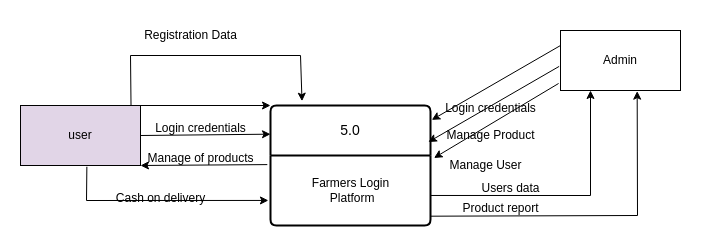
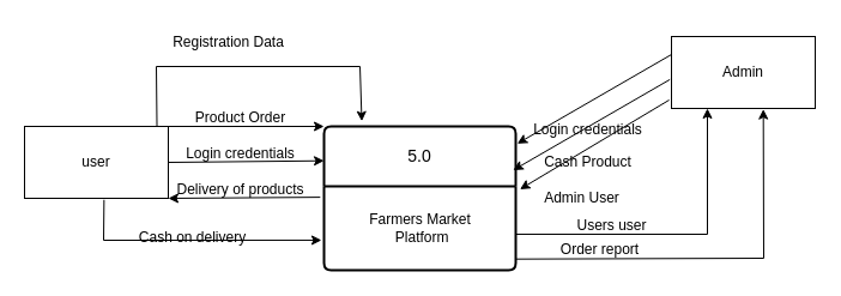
+ <mxCell id="12" value="Product Order" style="text;html=1;align=center;verticalAlign=middle;resizable=0;points=[];autosize=1;strokeColor=none;fillColor=none;" vertex="1" parent="1"><mxGeometry x="150" y="83" width="100" height="30" as="geometry" /></mxCell>
- <mxCell id="2" value="user" style="rounded=0;whiteSpace=wrap;html=1;fillColor=#e1d5e7;" vertex="1" parent="1"><mxGeometry x="20" y="105" width="120" height="60" as="geometry" /></mxCell>
+ <mxCell id="2" value="user" style="rounded=0;whiteSpace=wrap;html=1;" vertex="1" parent="1"><mxGeometry x="20" y="105" width="120" height="60" as="geometry" /></mxCell>
- <mxCell id="19" value="Manage Product" style="text;html=1;align=center;verticalAlign=middle;resizable=0;points=[];autosize=1;strokeColor=none;fillColor=none;" vertex="1" parent="1"><mxGeometry x="435" y="120" width="110" height="30" as="geometry" /></mxCell>
+ <mxCell id="19" value="Cash Product" style="text;html=1;align=center;verticalAlign=middle;resizable=0;points=[];autosize=1;strokeColor=none;fillColor=none;" vertex="1" parent="1"><mxGeometry x="435" y="120" width="110" height="30" as="geometry" /></mxCell>
- <mxCell id="13" value="Manage of products" style="text;html=1;align=center;verticalAlign=middle;resizable=0;points=[];autosize=1;strokeColor=none;fillColor=none;" vertex="1" parent="1"><mxGeometry x="135" y="143" width="130" height="30" as="geometry" /></mxCell>
+ <mxCell id="13" value="Delivery of products" style="text;html=1;align=center;verticalAlign=middle;resizable=0;points=[];autosize=1;strokeColor=none;fillColor=none;" vertex="1" parent="1"><mxGeometry x="135" y="143" width="130" height="30" as="geometry" /></mxCell>
- <mxCell id="21" value="Manage User" style="text;html=1;align=center;verticalAlign=middle;resizable=0;points=[];autosize=1;strokeColor=none;fillColor=none;" vertex="1" parent="1"><mxGeometry x="435" y="150" width="100" height="30" as="geometry" /></mxCell>
+ <mxCell id="21" value="Admin User" style="text;html=1;align=center;verticalAlign=middle;resizable=0;points=[];autosize=1;strokeColor=none;fillColor=none;" vertex="1" parent="1"><mxGeometry x="435" y="150" width="100" height="30" as="geometry" /></mxCell>
- <mxCell id="23" value="Users data" style="text;html=1;align=center;verticalAlign=middle;resizable=0;points=[];autosize=1;strokeColor=none;fillColor=none;" vertex="1" parent="1"><mxGeometry x="470" y="173" width="80" height="30" as="geometry" /></mxCell>
+ <mxCell id="23" value="Users user" style="text;html=1;align=center;verticalAlign=middle;resizable=0;points=[];autosize=1;strokeColor=none;fillColor=none;" vertex="1" parent="1"><mxGeometry x="470" y="173" width="80" height="30" as="geometry" /></mxCell>
- <mxCell id="4" value="Farmers Login&lt;br&gt;&amp;nbsp;Platform" style="text;html=1;align=center;verticalAlign=middle;resizable=0;points=[];autosize=1;strokeColor=none;fillColor=none;" vertex="1" parent="3"><mxGeometry y="50" width="160" height="70" as="geometry" /></mxCell>
+ <mxCell id="4" value="Farmers Market&lt;br&gt;&amp;nbsp;Platform" style="text;html=1;align=center;verticalAlign=middle;resizable=0;points=[];autosize=1;strokeColor=none;fillColor=none;" vertex="1" parent="3"><mxGeometry y="50" width="160" height="70" as="geometry" /></mxCell>
- <mxCell id="25" value="Product report" style="text;html=1;align=center;verticalAlign=middle;resizable=0;points=[];autosize=1;strokeColor=none;fillColor=none;" vertex="1" parent="1"><mxGeometry x="450" y="193" width="100" height="30" as="geometry" /></mxCell>
+ <mxCell id="25" value="Order report" style="text;html=1;align=center;verticalAlign=middle;resizable=0;points=[];autosize=1;strokeColor=none;fillColor=none;" vertex="1" parent="1"><mxGeometry x="450" y="193" width="100" height="30" as="geometry" /></mxCell>
